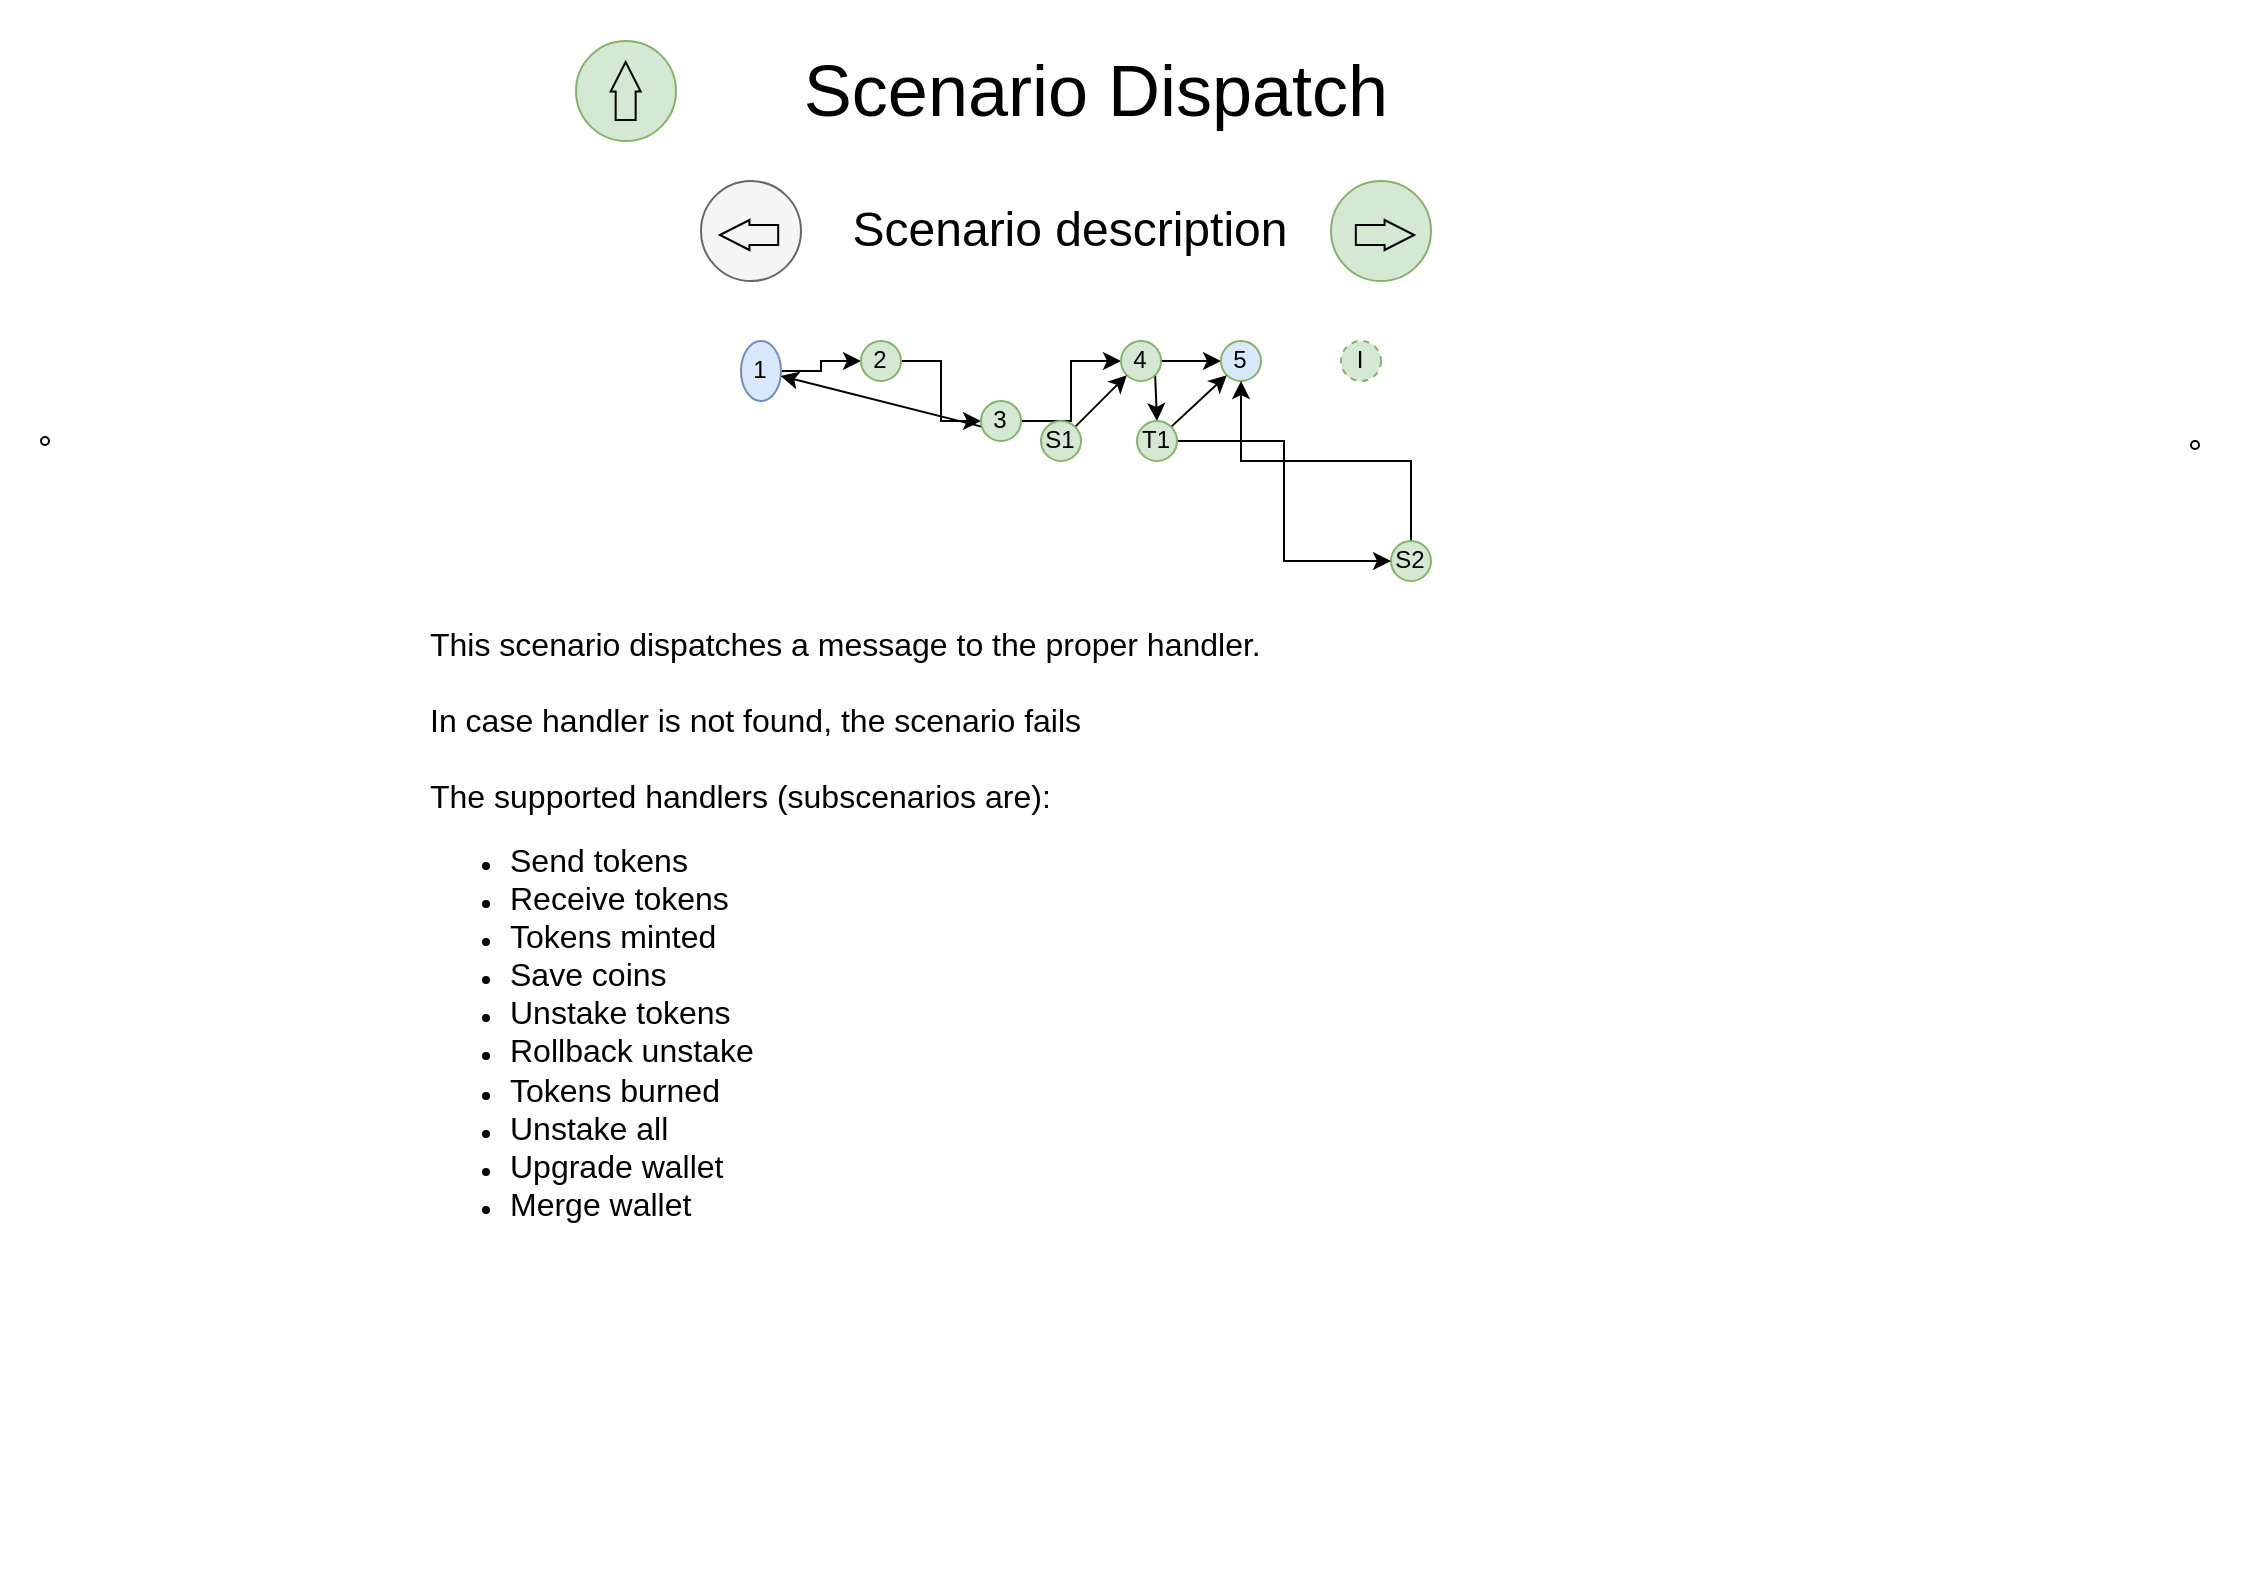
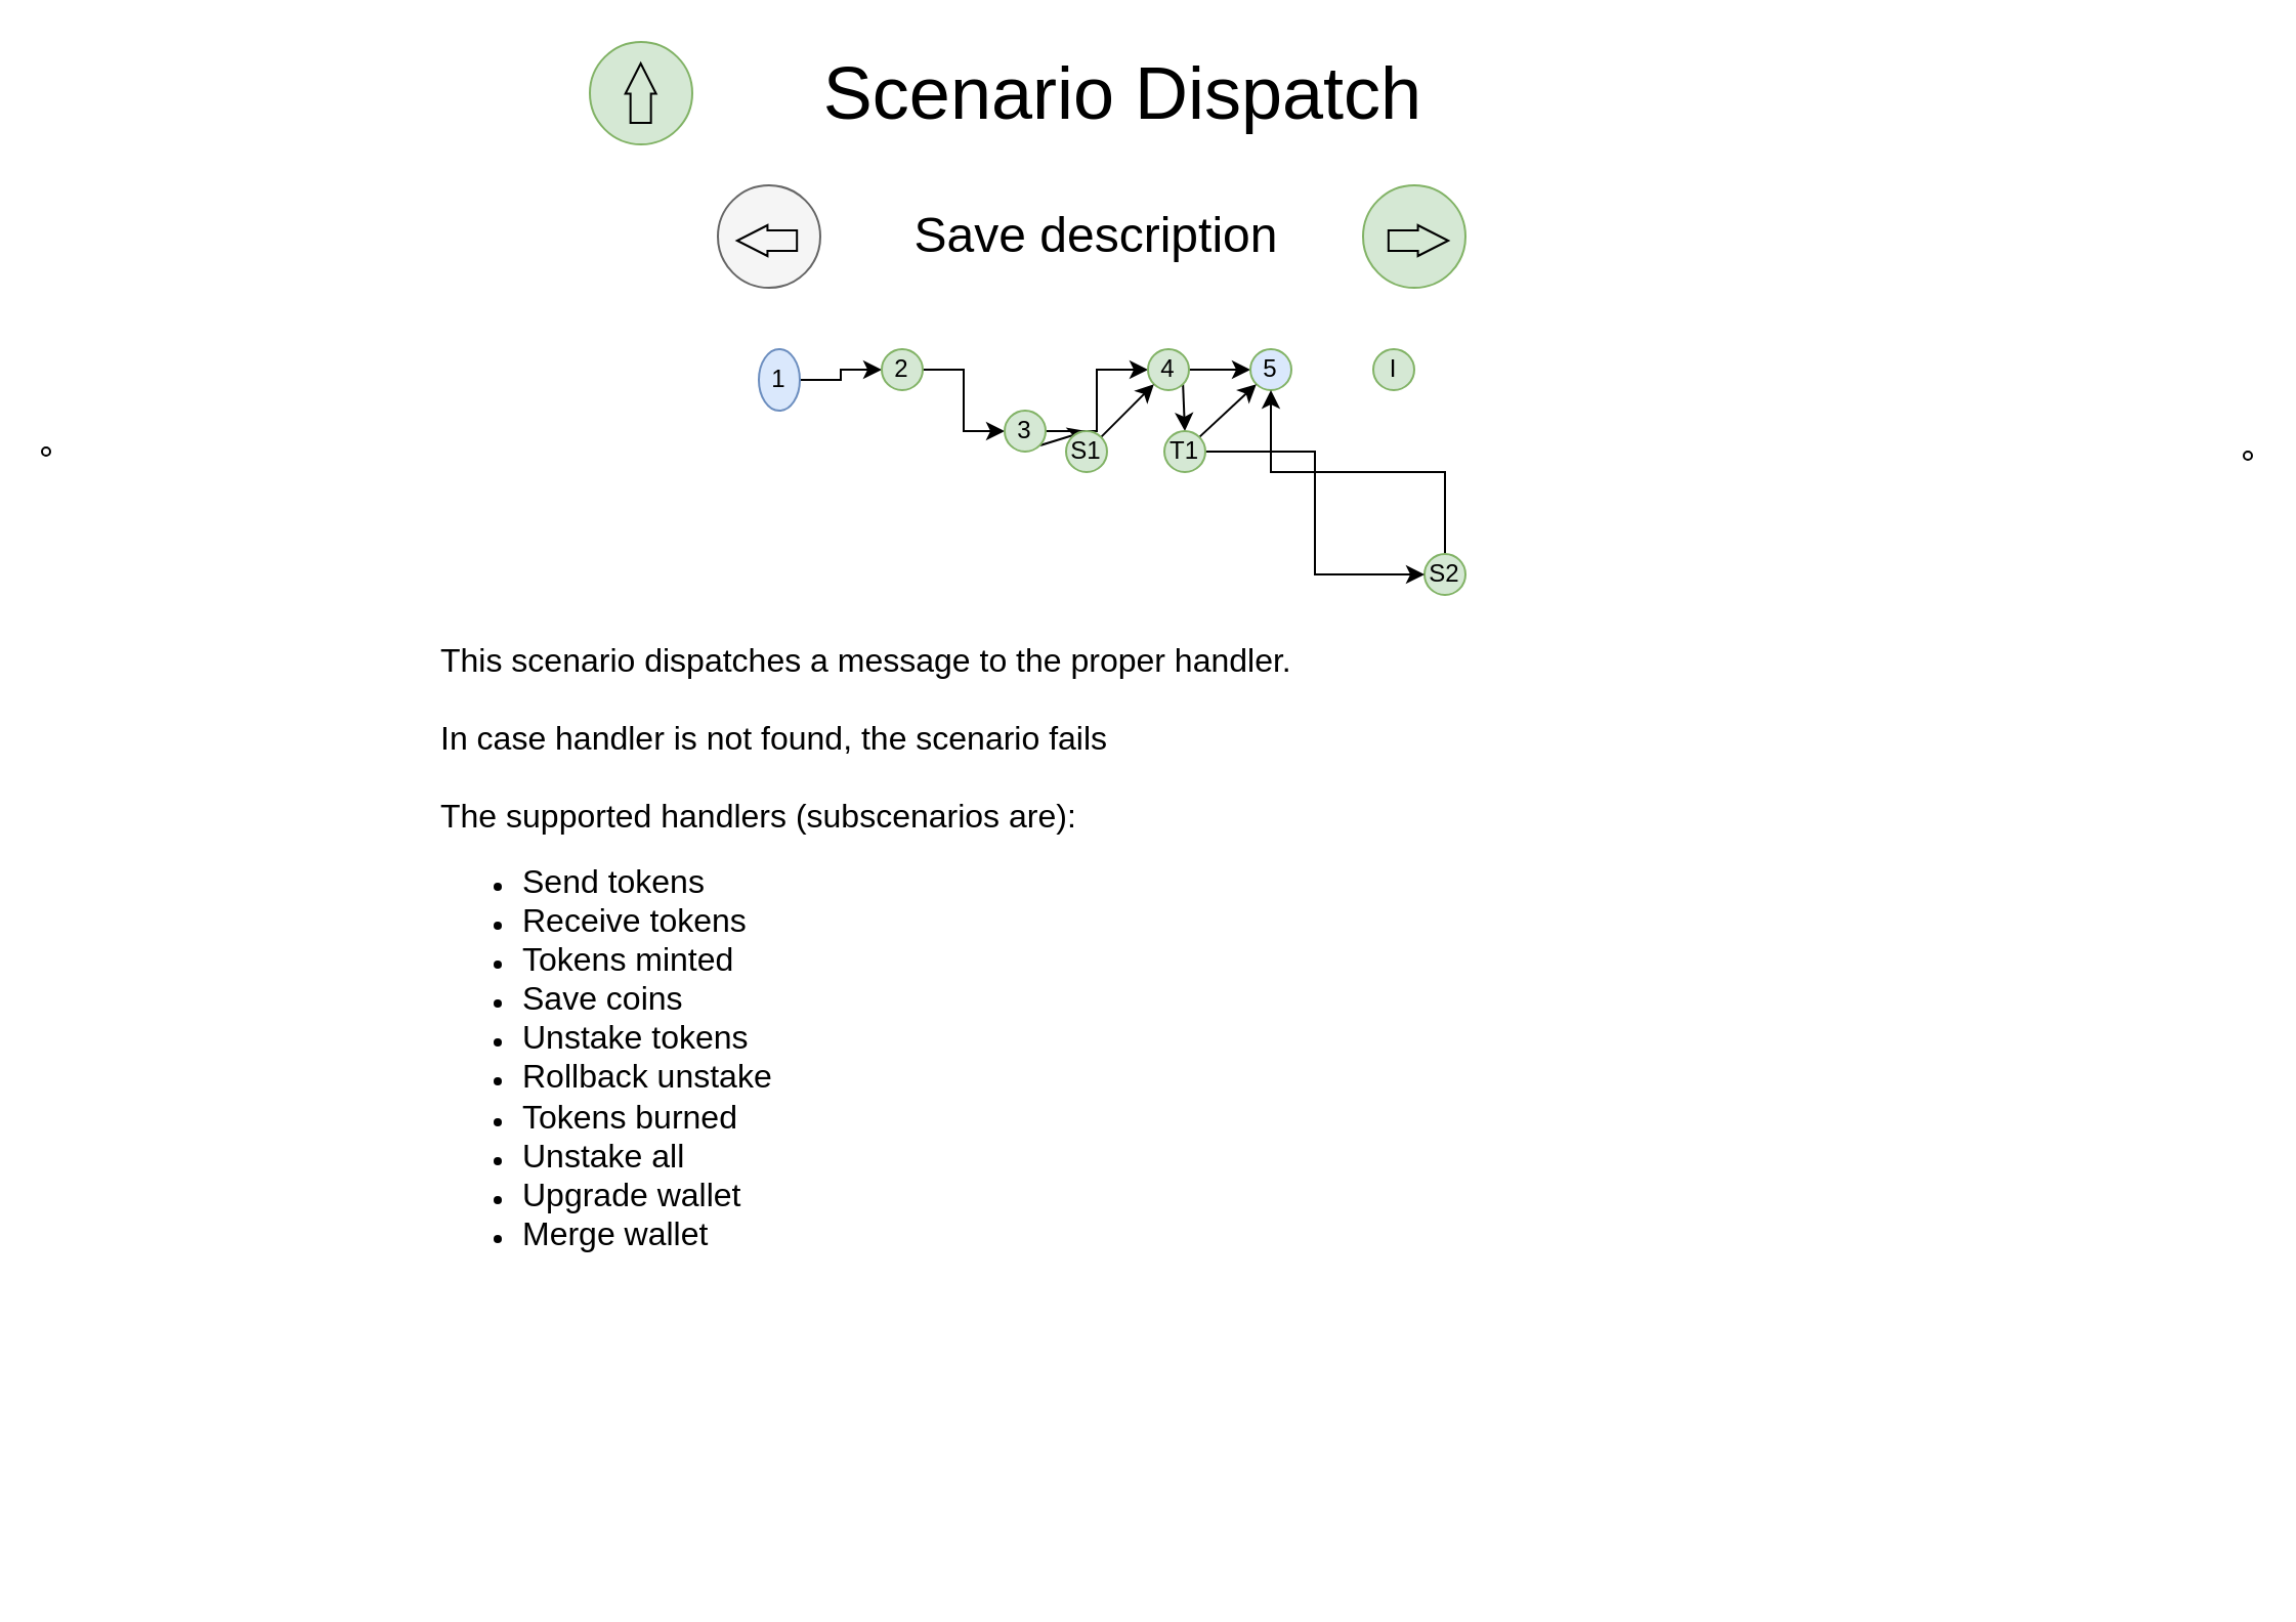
- <mxCell id="3" value="Scenario description" style="text;html=1;strokeColor=none;fillColor=none;align=center;verticalAlign=middle;whiteSpace=wrap;rounded=0;fontSize=24;" parent="1" vertex="1"><mxGeometry x="375" y="100" width="320" height="30" as="geometry" /></mxCell>
+ <mxCell id="3" value="Save description" style="text;html=1;strokeColor=none;fillColor=none;align=center;verticalAlign=middle;whiteSpace=wrap;rounded=0;fontSize=24;" parent="1" vertex="1"><mxGeometry x="375" y="100" width="320" height="30" as="geometry" /></mxCell>
- <mxCell id="18" value="I" style="ellipse;whiteSpace=wrap;html=1;aspect=fixed;fillColor=#d5e8d4;strokeColor=#82b366;dashed=1;" parent="1" vertex="1"><mxGeometry x="670" y="170" width="20" height="20" as="geometry" /></mxCell>
+ <mxCell id="18" value="I" style="ellipse;whiteSpace=wrap;html=1;aspect=fixed;fillColor=#d5e8d4;strokeColor=#82b366;" parent="1" vertex="1"><mxGeometry x="670" y="170" width="20" height="20" as="geometry" /></mxCell>
- <mxCell id="12" style="rounded=0;orthogonalLoop=1;jettySize=auto;html=1;exitX=1;exitY=1;exitDx=0;exitDy=0;" parent="1" source="13" target="8" edge="1"><mxGeometry relative="1" as="geometry" /></mxCell>
+ <mxCell id="12" style="rounded=0;orthogonalLoop=1;jettySize=auto;html=1;exitX=1;exitY=1;exitDx=0;exitDy=0;entryX=0.5;entryY=0;entryDx=0;entryDy=0;" parent="1" source="13" target="20" edge="1"><mxGeometry relative="1" as="geometry" /></mxCell>
